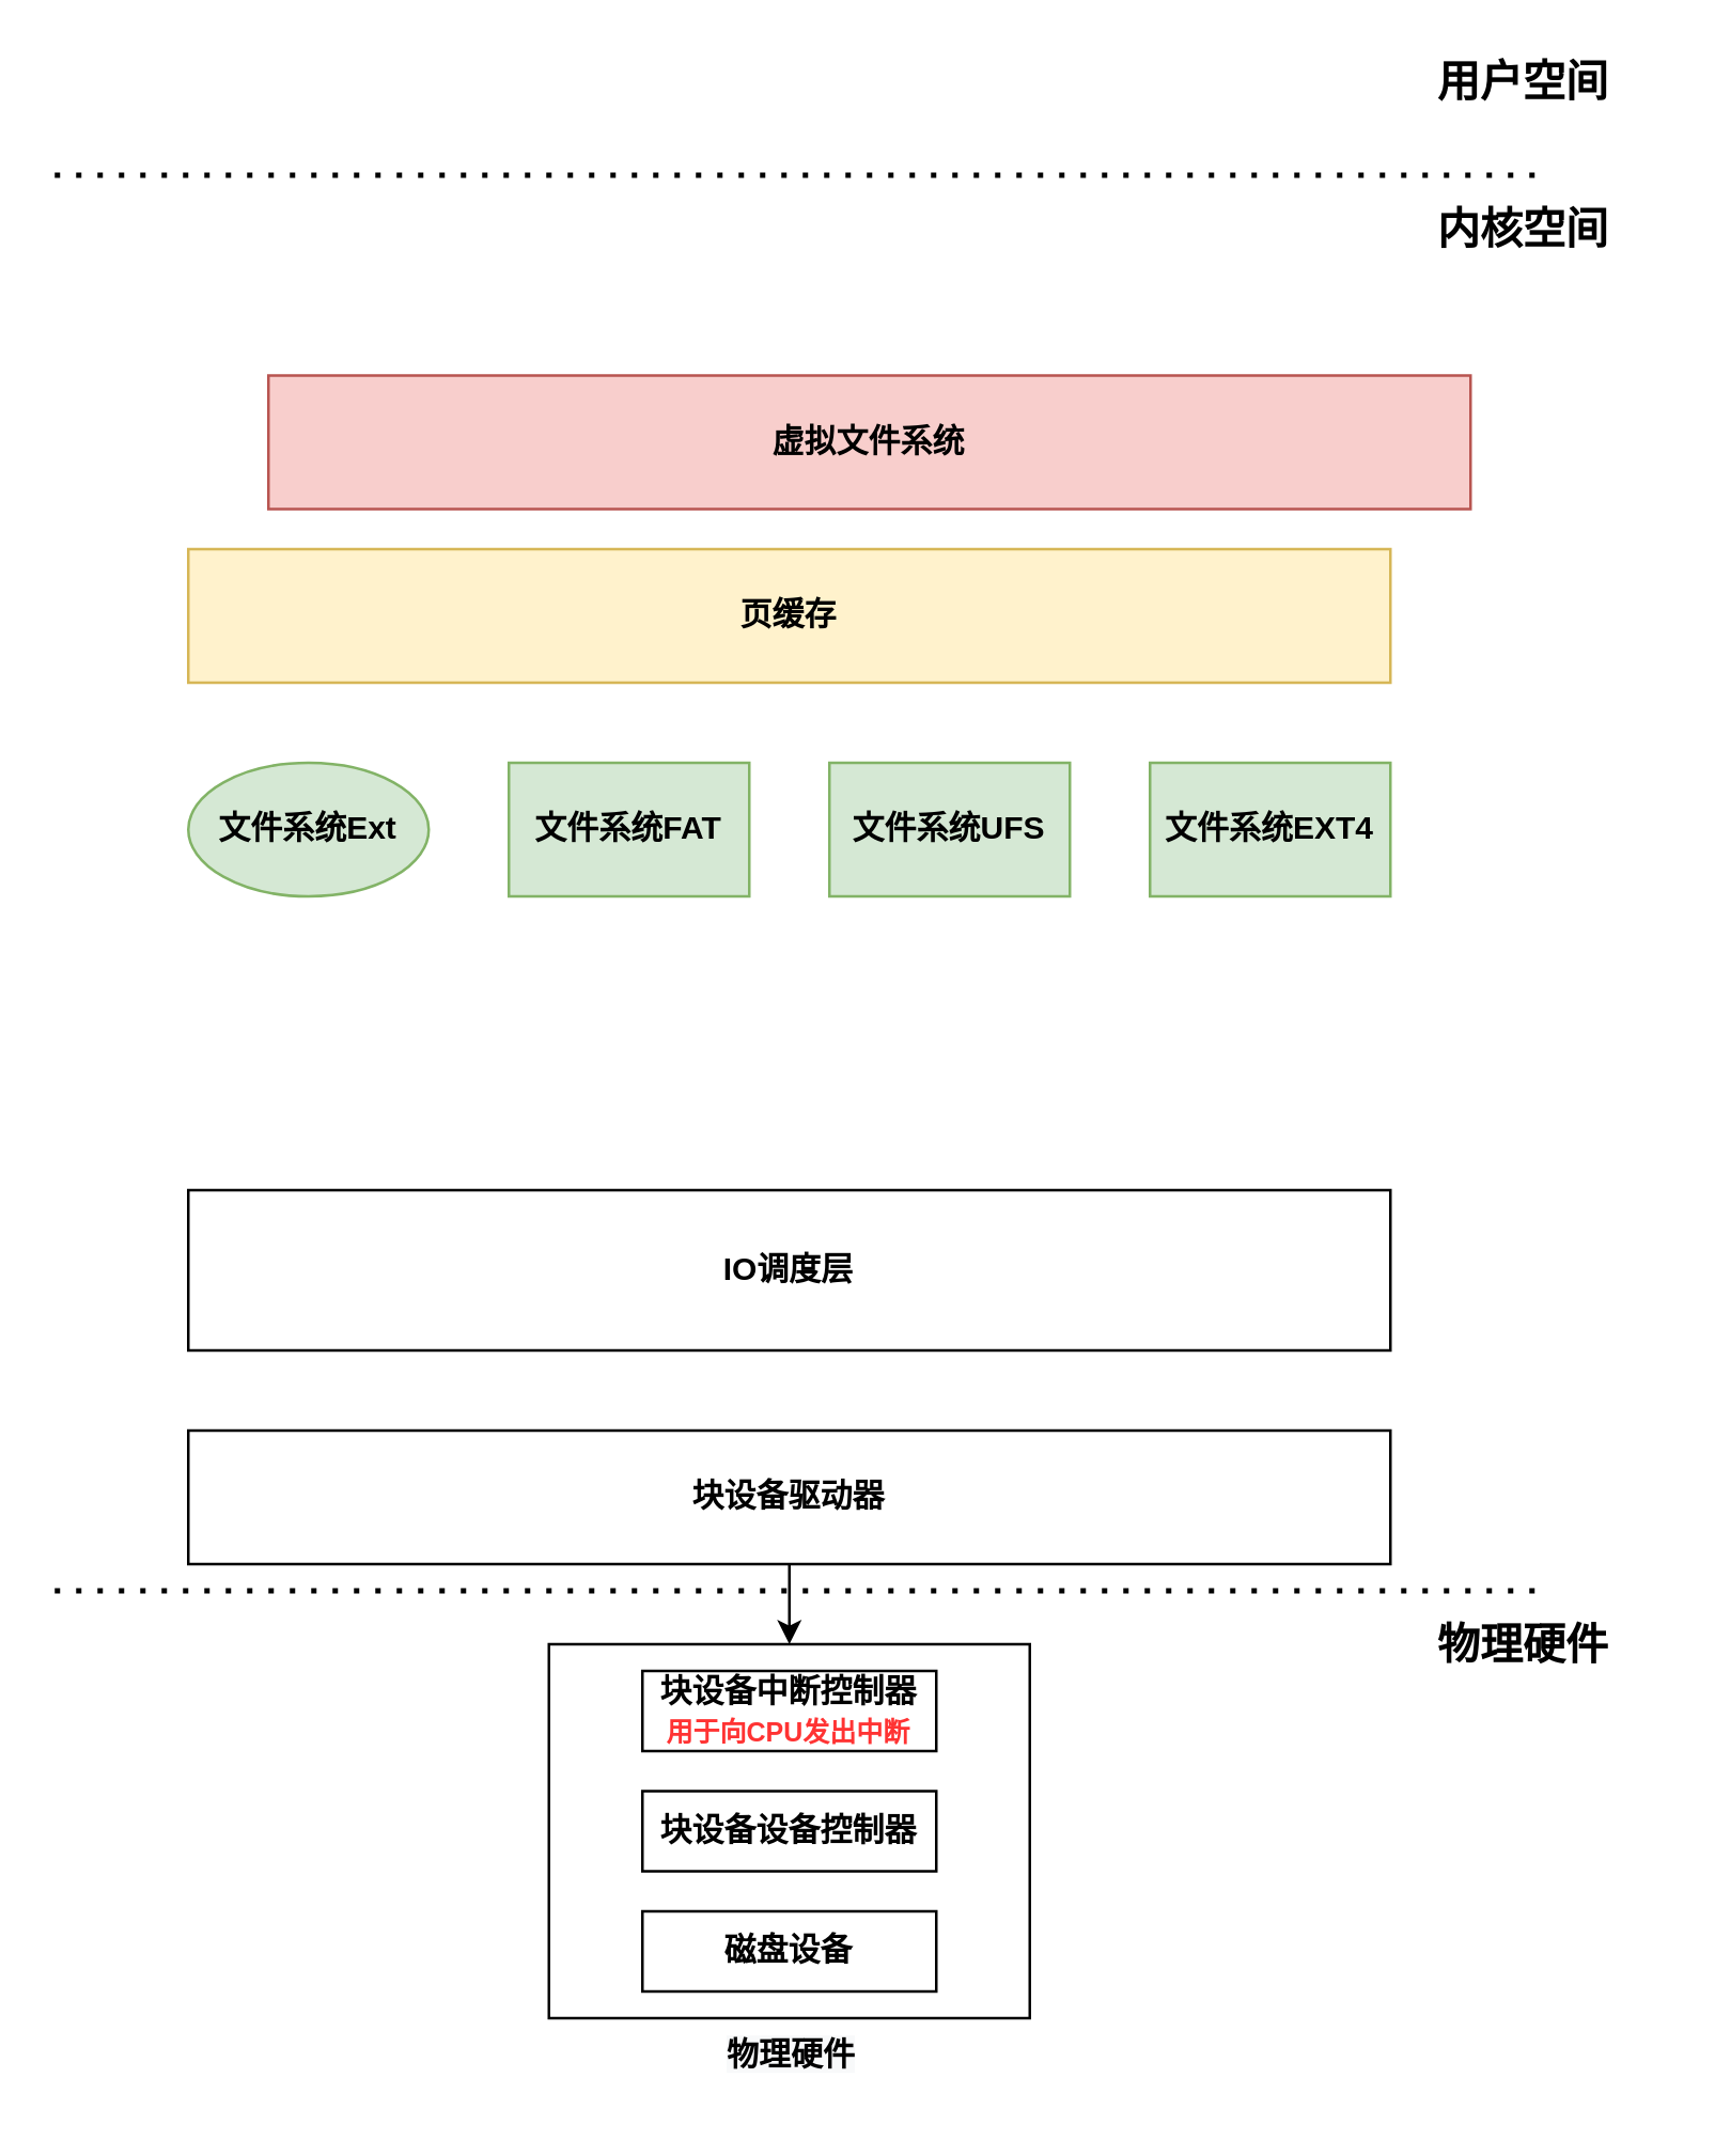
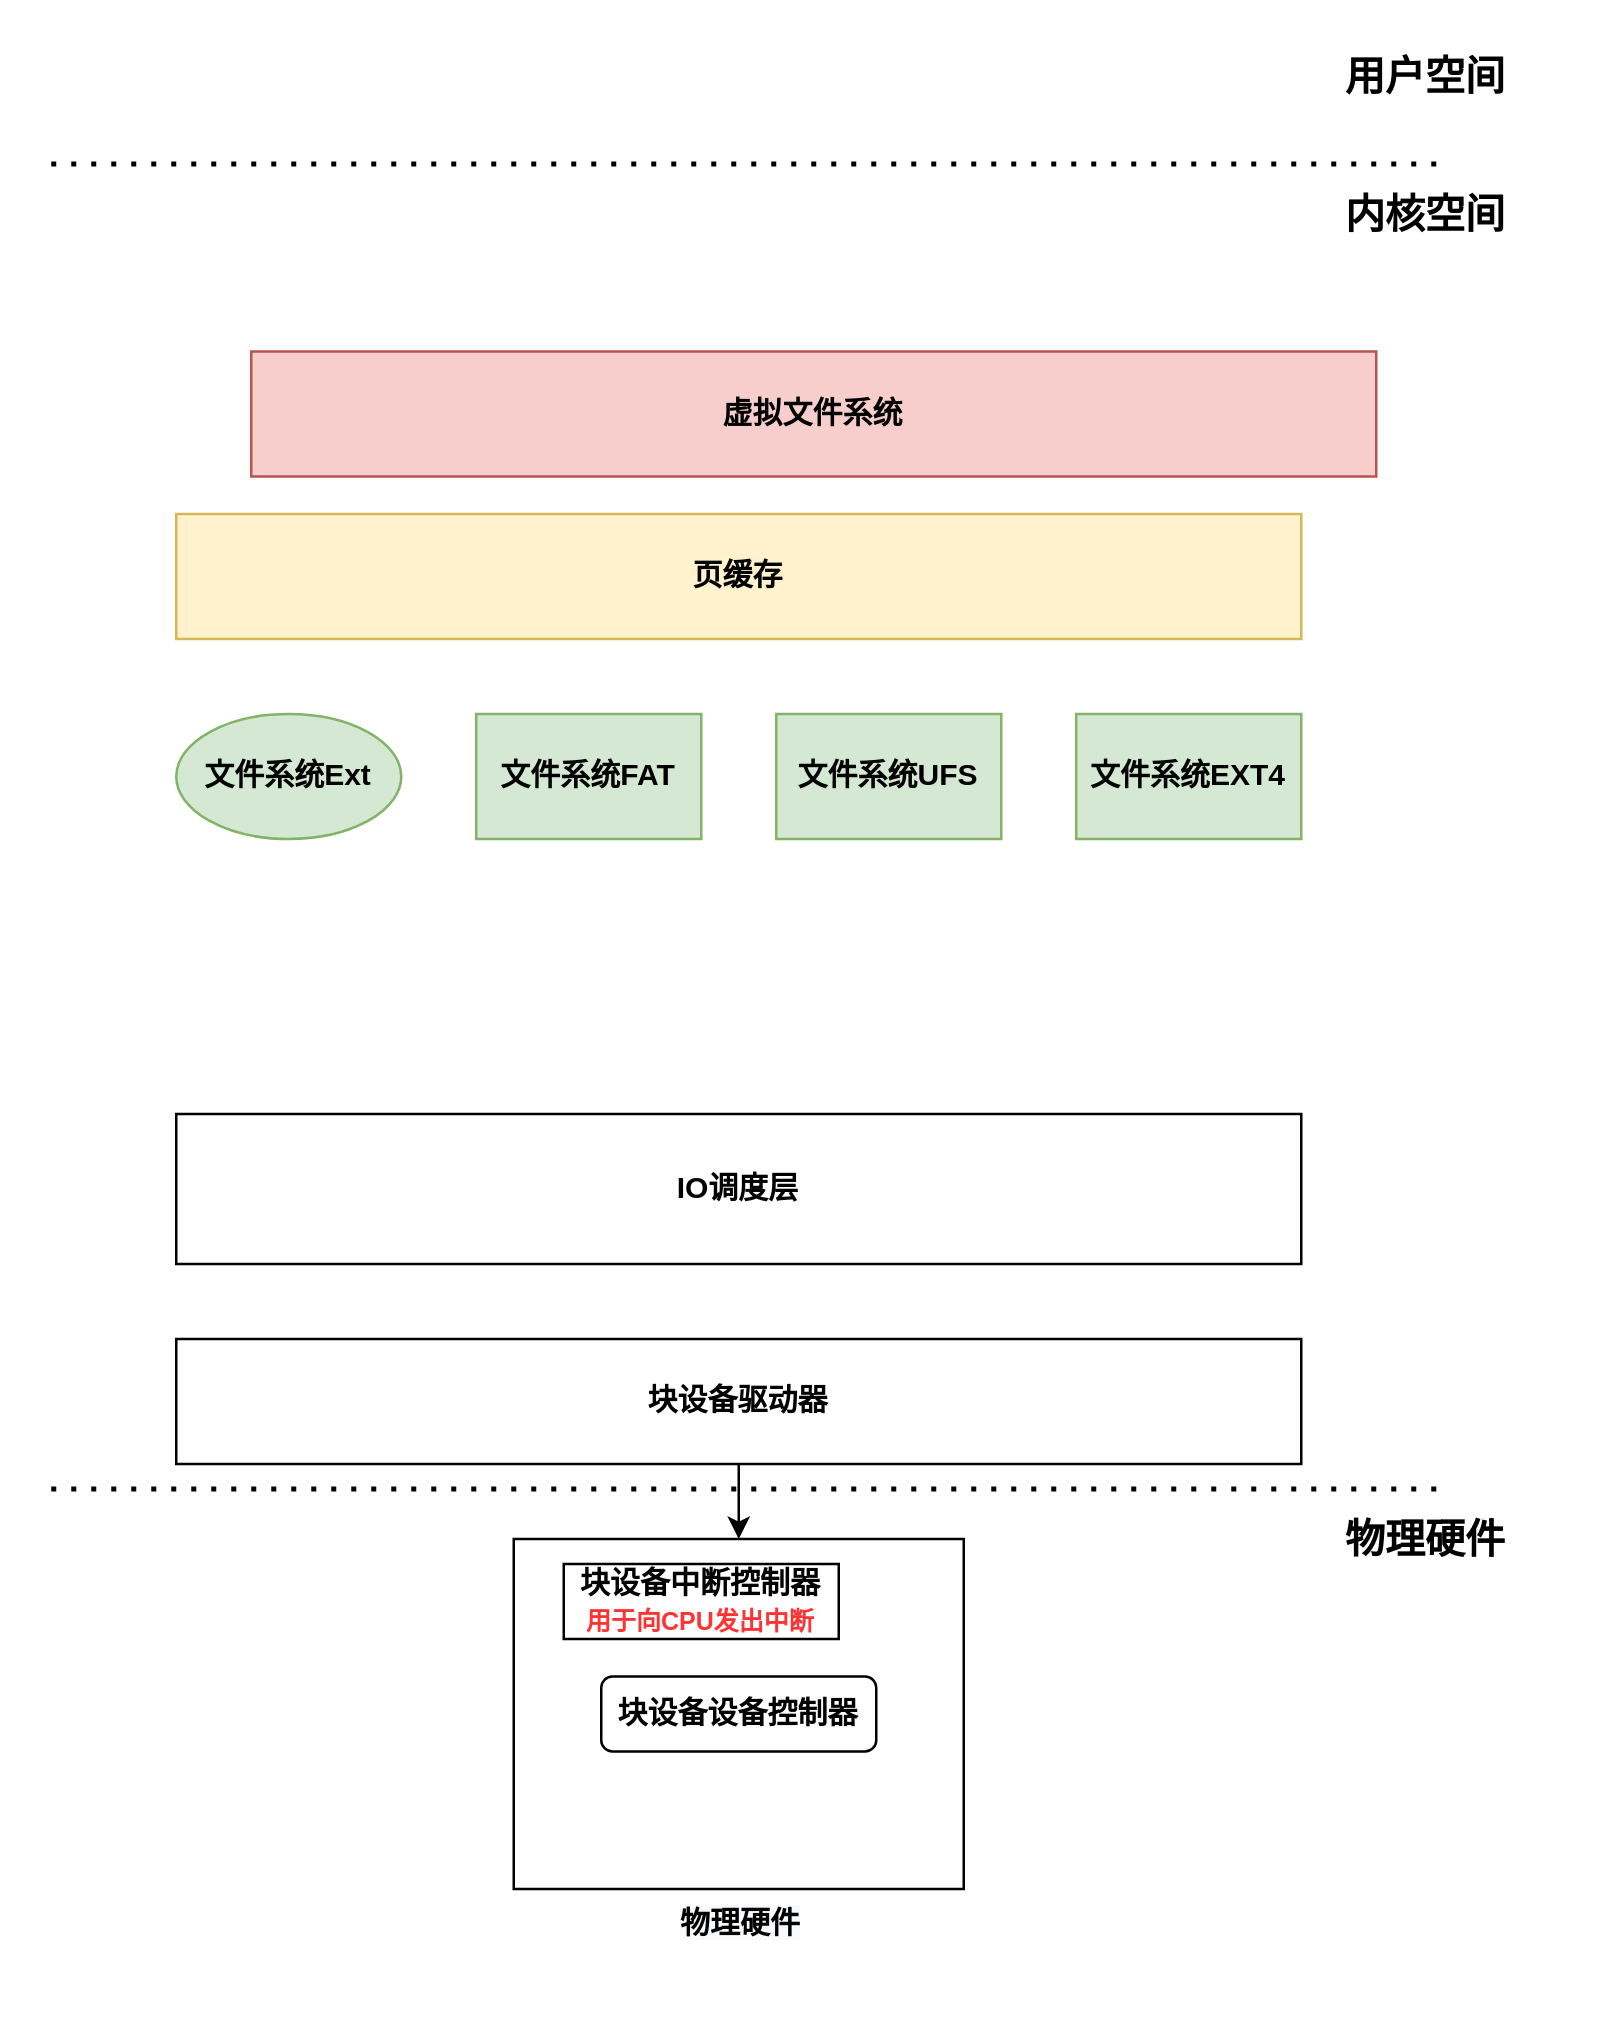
- <mxCell id="15" value="&lt;b&gt;块设备中断控制器&lt;br&gt;&lt;font style=&quot;font-size: 10px&quot; color=&quot;#ff3333&quot;&gt;用于向CPU发出中断&lt;/font&gt;&lt;br&gt;&lt;/b&gt;" style="rounded=0;whiteSpace=wrap;html=1;" parent="12" vertex="1"><mxGeometry x="35" y="10" width="110" height="30" as="geometry" /></mxCell>
+ <mxCell id="15" value="&lt;b&gt;块设备中断控制器&lt;br&gt;&lt;font style=&quot;font-size: 10px&quot; color=&quot;#ff3333&quot;&gt;用于向CPU发出中断&lt;/font&gt;&lt;br&gt;&lt;/b&gt;" style="rounded=0;whiteSpace=wrap;html=1;" parent="12" vertex="1"><mxGeometry x="20" y="10" width="110" height="30" as="geometry" /></mxCell>
- <mxCell id="16" value="&lt;b&gt;块设备设备控制器&lt;br&gt;&lt;/b&gt;" style="rounded=0;whiteSpace=wrap;html=1;" parent="12" vertex="1"><mxGeometry x="35" y="55" width="110" height="30" as="geometry" /></mxCell>
+ <mxCell id="16" value="&lt;b&gt;块设备设备控制器&lt;br&gt;&lt;/b&gt;" style="whiteSpace=wrap;html=1;rounded=1;" parent="12" vertex="1"><mxGeometry x="35" y="55" width="110" height="30" as="geometry" /></mxCell>
- <mxCell id="17" value="&lt;b&gt;磁盘设备&lt;br&gt;&lt;/b&gt;" style="rounded=0;whiteSpace=wrap;html=1;" parent="12" vertex="1"><mxGeometry x="35" y="100" width="110" height="30" as="geometry" /></mxCell>
